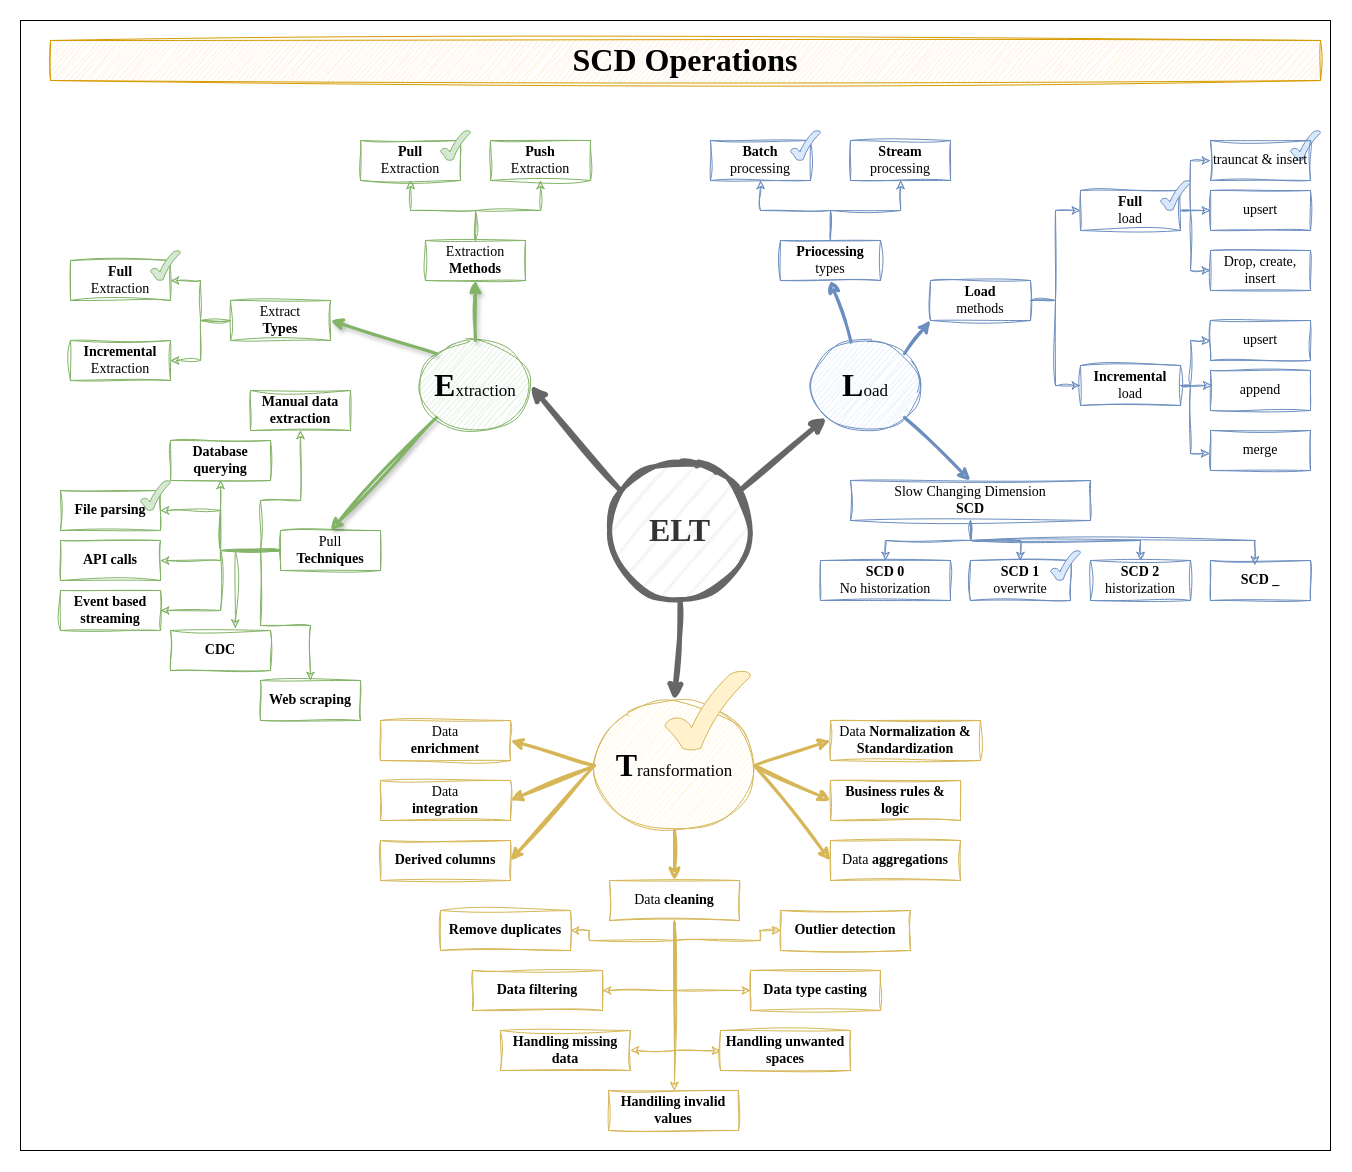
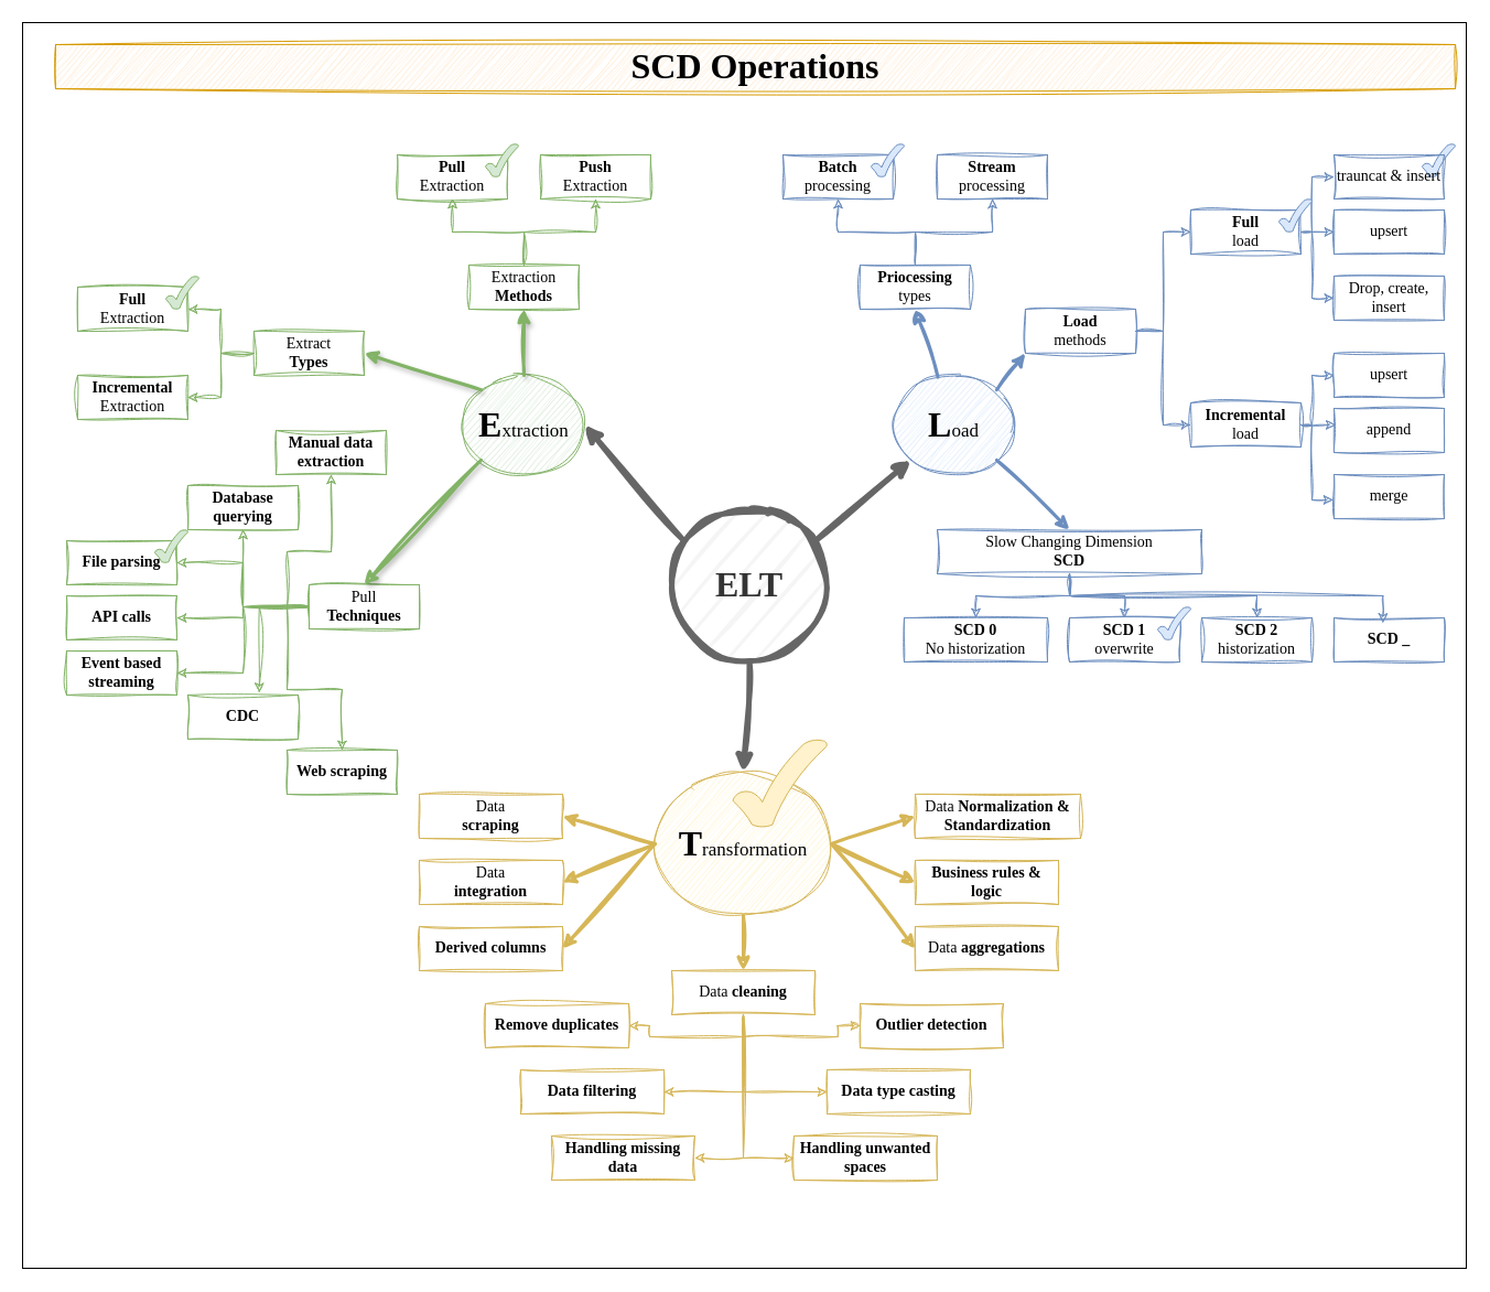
- <mxCell id="73" value="Data&lt;br&gt;&lt;b&gt;enrichment&lt;/b&gt;" style="rounded=0;whiteSpace=wrap;html=1;fillColor=none;sketch=1;curveFitting=1;jiggle=2;strokeColor=#d6b656;fontFamily=Comic Sans MS;fontSize=14;align=center;verticalAlign=middle;" vertex="1" parent="1"><mxGeometry x="380" y="720" width="130" height="40" as="geometry" /></mxCell>
+ <mxCell id="73" value="Data&lt;br&gt;&lt;b&gt;scraping&lt;/b&gt;" style="rounded=0;whiteSpace=wrap;html=1;fillColor=none;sketch=1;curveFitting=1;jiggle=2;strokeColor=#d6b656;fontFamily=Comic Sans MS;fontSize=14;align=center;verticalAlign=middle;" vertex="1" parent="1"><mxGeometry x="380" y="720" width="130" height="40" as="geometry" /></mxCell>
- <mxCell id="85" style="edgeStyle=orthogonalEdgeStyle;rounded=0;orthogonalLoop=1;jettySize=auto;html=1;exitX=0.5;exitY=1;exitDx=0;exitDy=0;sketch=1;jiggle=2;curveFitting=1;strokeColor=#d6b656;align=center;verticalAlign=middle;fontFamily=Helvetica;fontSize=11;fontColor=default;labelBackgroundColor=default;endArrow=classic;fillColor=#fff2cc;" edge="1" parent="1" source="86" target="90"><mxGeometry relative="1" as="geometry"><Array as="points"><mxPoint x="674" y="980" /><mxPoint x="674" y="980" /></Array></mxGeometry></mxCell>
- <mxCell id="90" value="&lt;b&gt;Handiling invalid values&lt;/b&gt;" style="rounded=0;whiteSpace=wrap;html=1;fillColor=none;sketch=1;curveFitting=1;jiggle=2;strokeColor=#d6b656;fontFamily=Comic Sans MS;fontSize=14;align=center;verticalAlign=middle;fontColor=default;" vertex="1" parent="1"><mxGeometry x="608" y="1090" width="130" height="40" as="geometry" /></mxCell>
